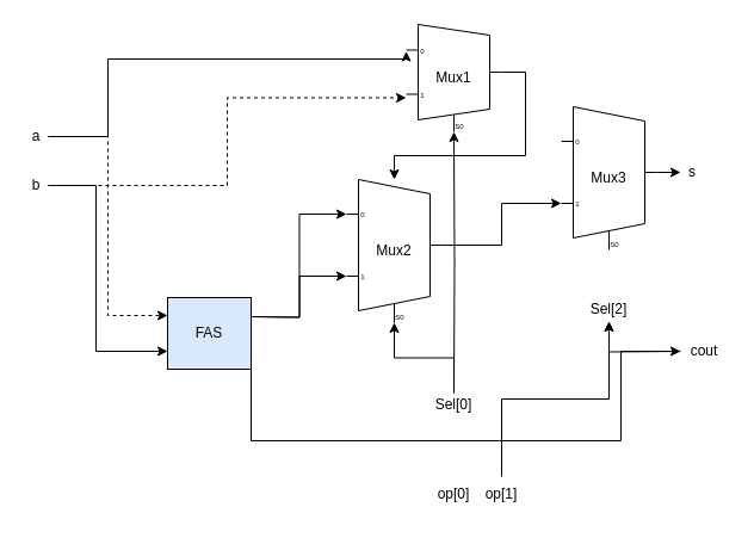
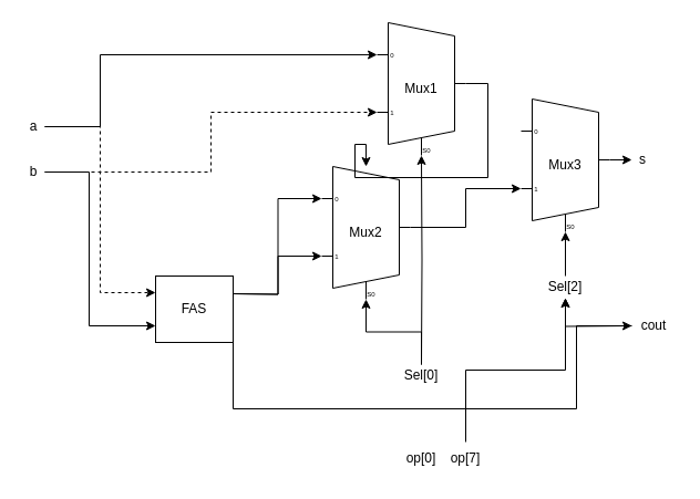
- <mxCell id="3" value="Mux1" style="shadow=0;dashed=0;align=center;html=1;strokeWidth=1;shape=mxgraph.electrical.abstract.mux2;whiteSpace=wrap;" vertex="1" parent="1"><mxGeometry x="340" y="20" width="80" height="90" as="geometry" /></mxCell>
+ <mxCell id="3" value="Mux1" style="shadow=0;dashed=0;align=center;html=1;strokeWidth=1;shape=mxgraph.electrical.abstract.mux2;whiteSpace=wrap;" vertex="1" parent="1"><mxGeometry x="340" y="20" width="80" height="120" as="geometry" /></mxCell>
+ <mxCell id="26" style="edgeStyle=orthogonalEdgeStyle;rounded=0;orthogonalLoop=1;jettySize=auto;html=1;entryX=0.375;entryY=1;entryDx=10;entryDy=0;entryPerimeter=0;" edge="1" parent="1" source="11" target="7"><mxGeometry relative="1" as="geometry" /></mxCell>
- <mxCell id="15" value="FAS" style="rounded=0;whiteSpace=wrap;html=1;fillColor=#dae8fc;" vertex="1" parent="1"><mxGeometry x="140" y="249" width="70" height="60" as="geometry" /></mxCell>
+ <mxCell id="15" value="FAS" style="rounded=0;whiteSpace=wrap;html=1;" vertex="1" parent="1"><mxGeometry x="140" y="249" width="70" height="60" as="geometry" /></mxCell>
- <mxCell id="25" value="op[1]" style="text;html=1;align=center;verticalAlign=middle;whiteSpace=wrap;rounded=0;" vertex="1" parent="1"><mxGeometry x="390" y="399" width="60" height="30" as="geometry" /></mxCell>
+ <mxCell id="25" value="op[7]" style="text;html=1;align=center;verticalAlign=middle;whiteSpace=wrap;rounded=0;" vertex="1" parent="1"><mxGeometry x="390" y="399" width="60" height="30" as="geometry" /></mxCell>
